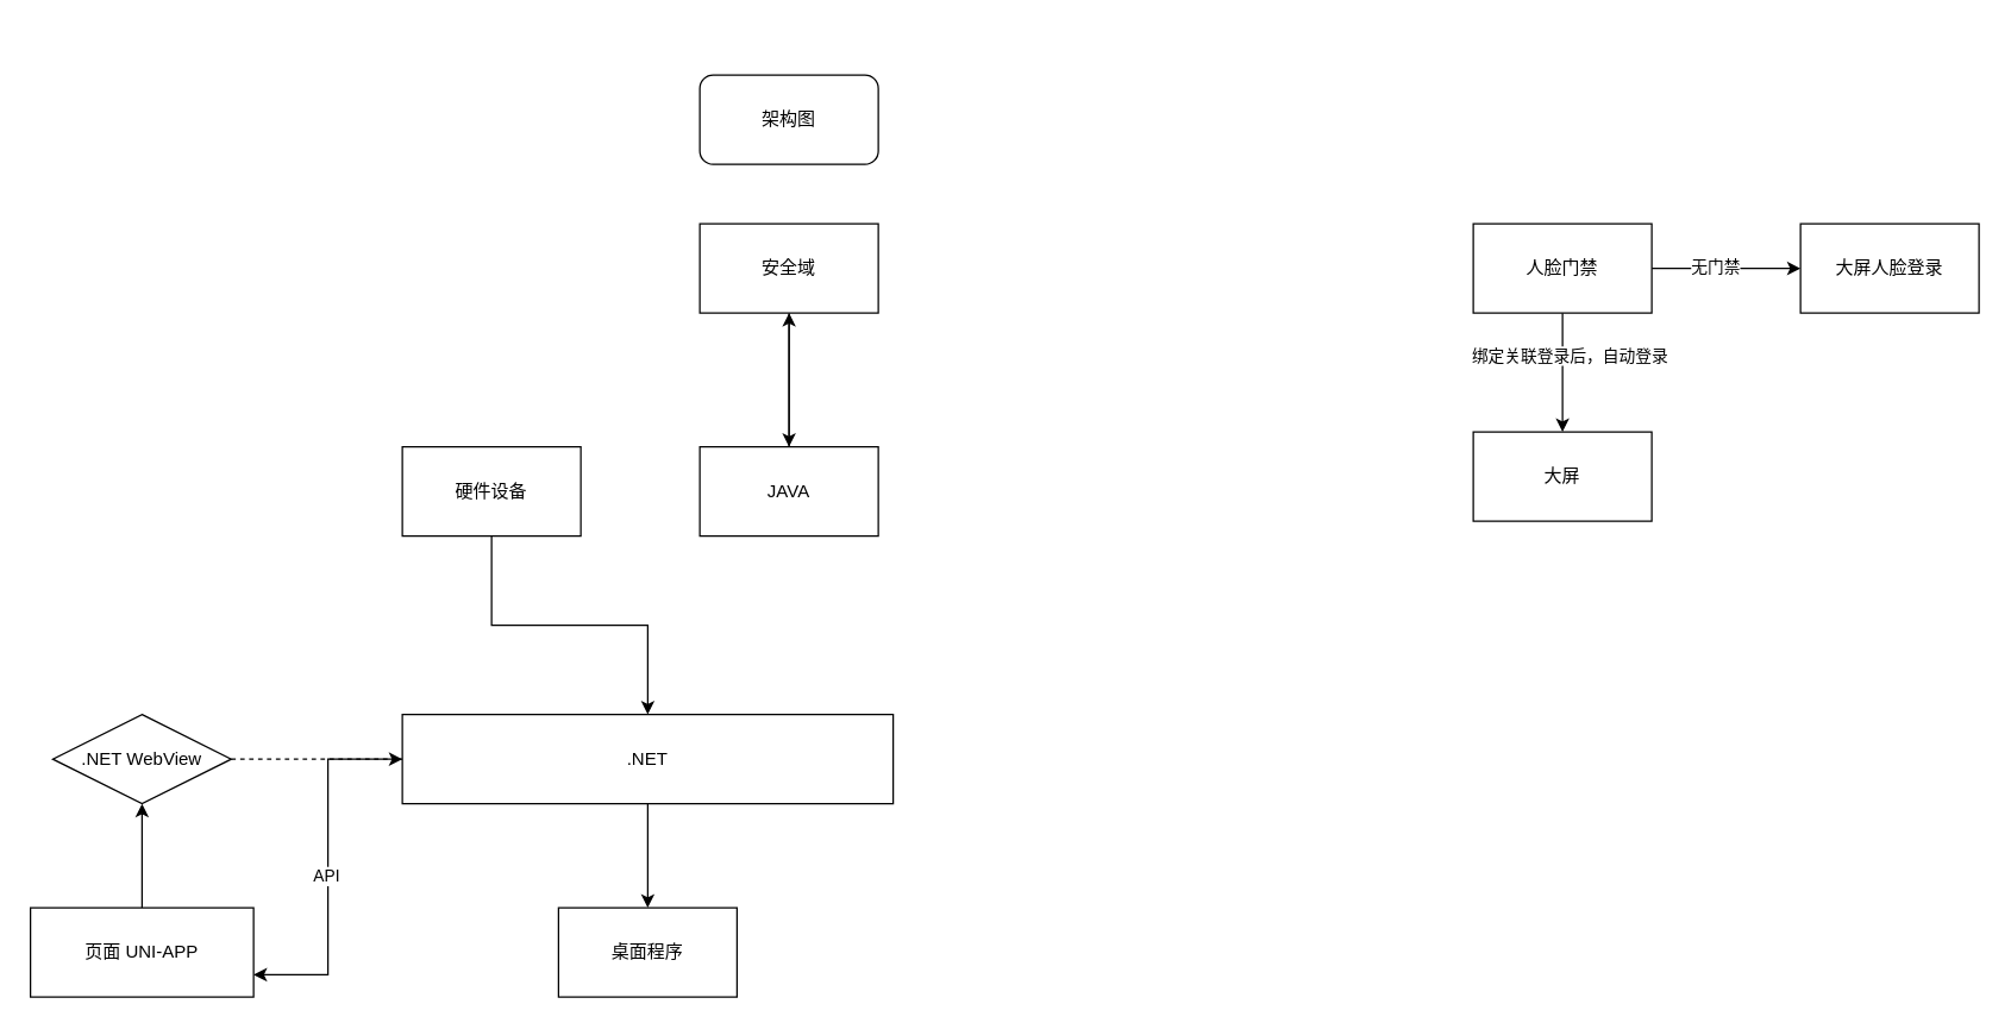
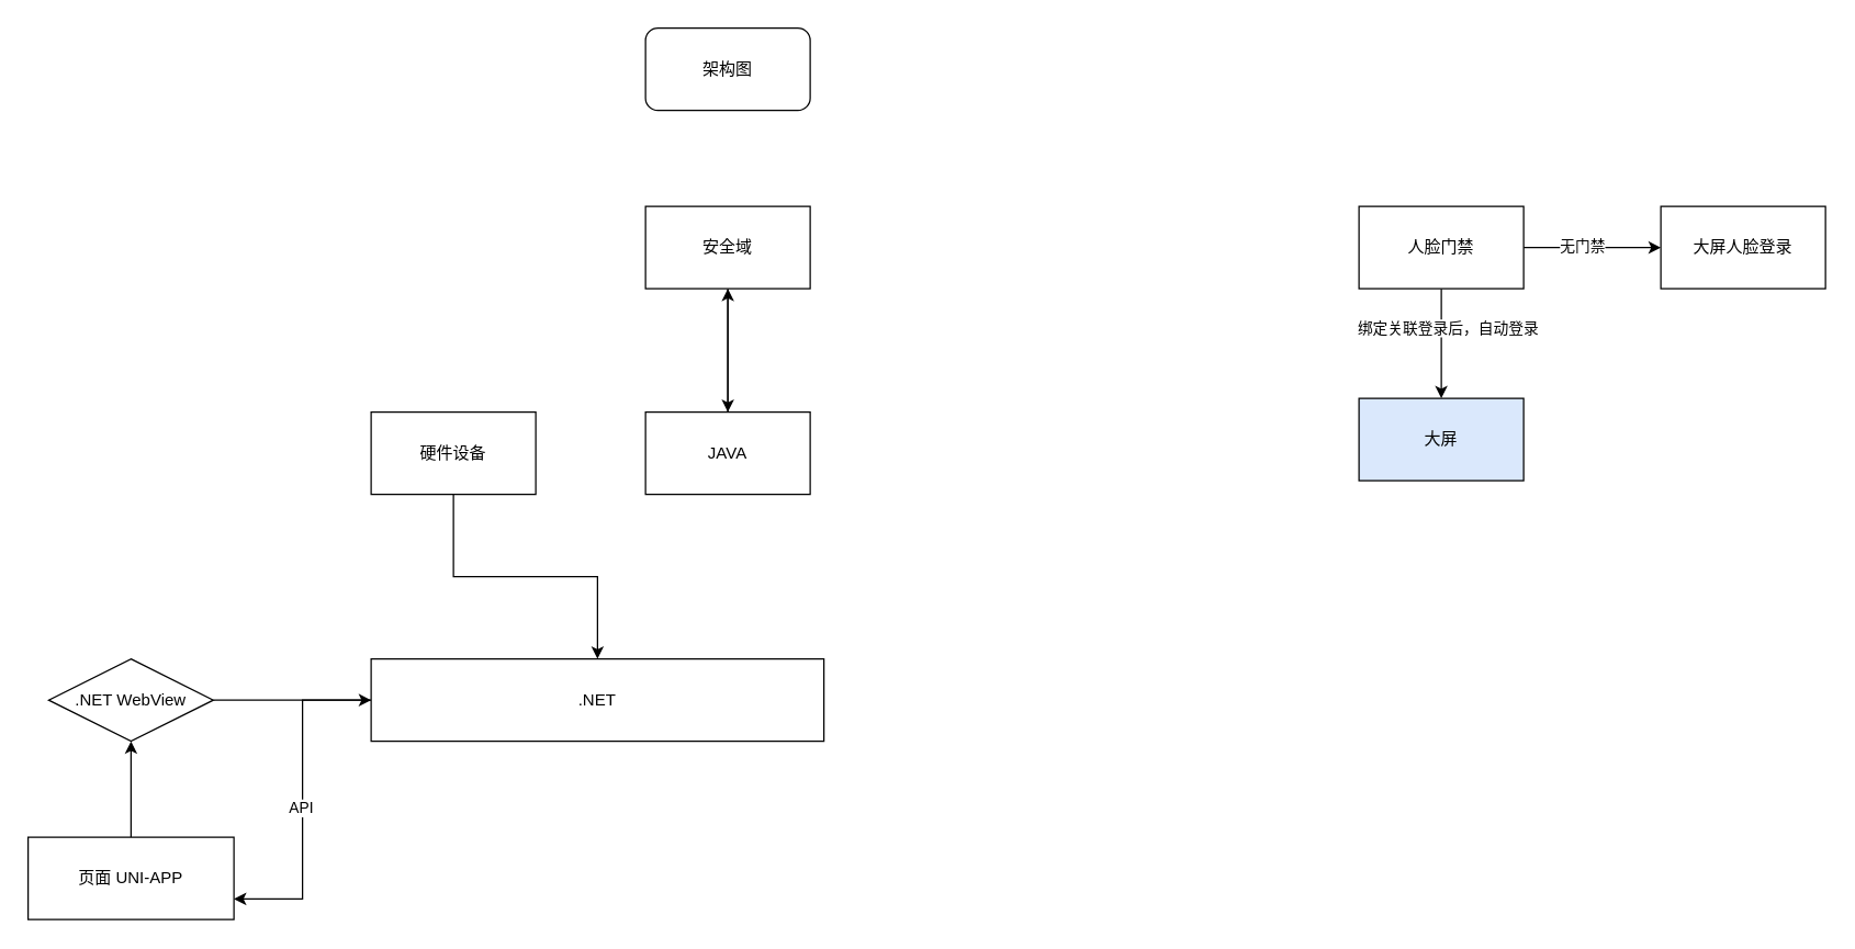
- <mxCell id="2" value="架构图" style="rounded=1;whiteSpace=wrap;html=1;" vertex="1" parent="1"><mxGeometry x="470" y="50" width="120" height="60" as="geometry" /></mxCell>
+ <mxCell id="2" value="架构图" style="rounded=1;whiteSpace=wrap;html=1;" vertex="1" parent="1"><mxGeometry x="470" y="20" width="120" height="60" as="geometry" /></mxCell>
- <mxCell id="23" value="大屏" style="rounded=0;whiteSpace=wrap;html=1;" vertex="1" parent="1"><mxGeometry x="990" y="290" width="120" height="60" as="geometry" /></mxCell>
+ <mxCell id="23" value="大屏" style="rounded=0;whiteSpace=wrap;html=1;fillColor=#dae8fc;" vertex="1" parent="1"><mxGeometry x="990" y="290" width="120" height="60" as="geometry" /></mxCell>
- <mxCell id="13" style="edgeStyle=orthogonalEdgeStyle;rounded=0;orthogonalLoop=1;jettySize=auto;html=1;dashed=1;" edge="1" parent="1" source="14" target="8"><mxGeometry relative="1" as="geometry" /></mxCell>
+ <mxCell id="13" style="edgeStyle=orthogonalEdgeStyle;rounded=0;orthogonalLoop=1;jettySize=auto;html=1;" edge="1" parent="1" source="14" target="8"><mxGeometry relative="1" as="geometry" /></mxCell>
- <mxCell id="5" style="edgeStyle=orthogonalEdgeStyle;rounded=0;orthogonalLoop=1;jettySize=auto;html=1;" edge="1" parent="1" source="8" target="17"><mxGeometry relative="1" as="geometry"><mxPoint x="430" y="620" as="targetPoint" /></mxGeometry></mxCell>
- <mxCell id="17" value="桌面程序" style="rounded=0;whiteSpace=wrap;html=1;" vertex="1" parent="1"><mxGeometry x="375" y="610" width="120" height="60" as="geometry" /></mxCell>
